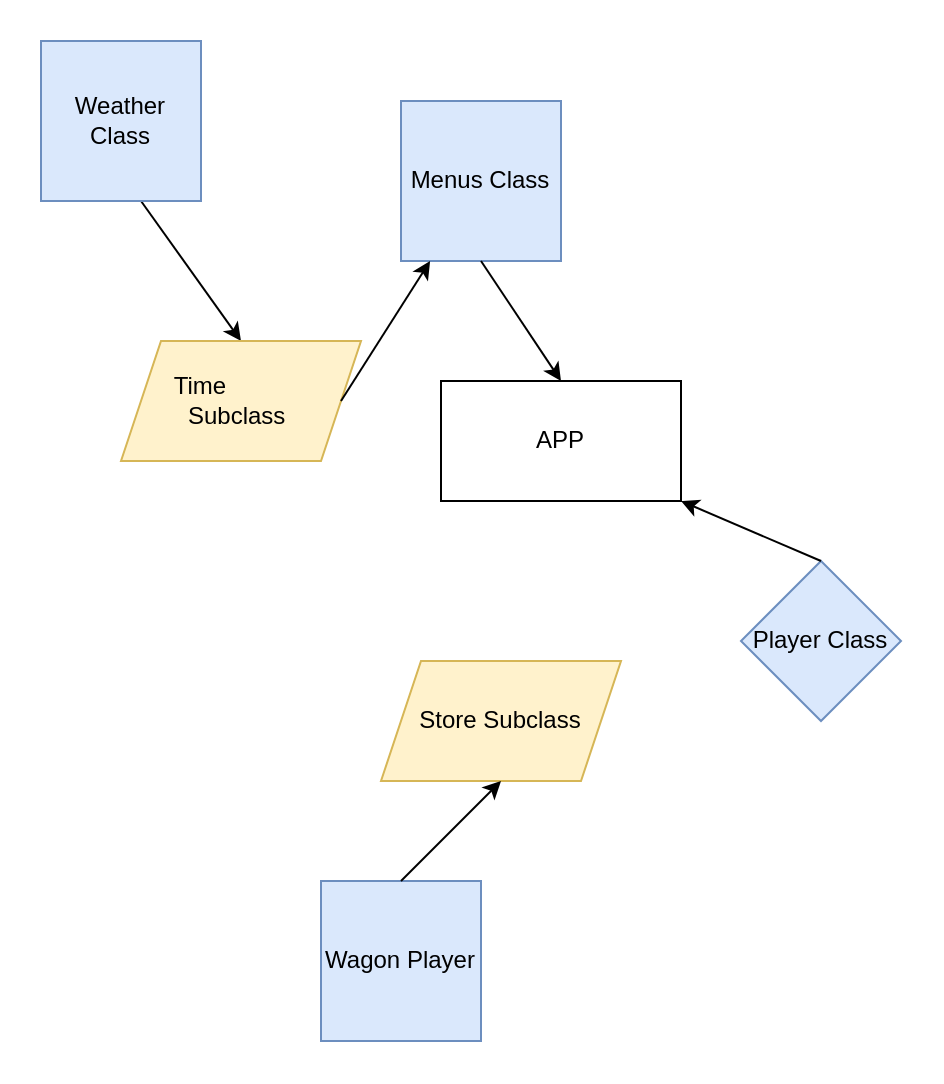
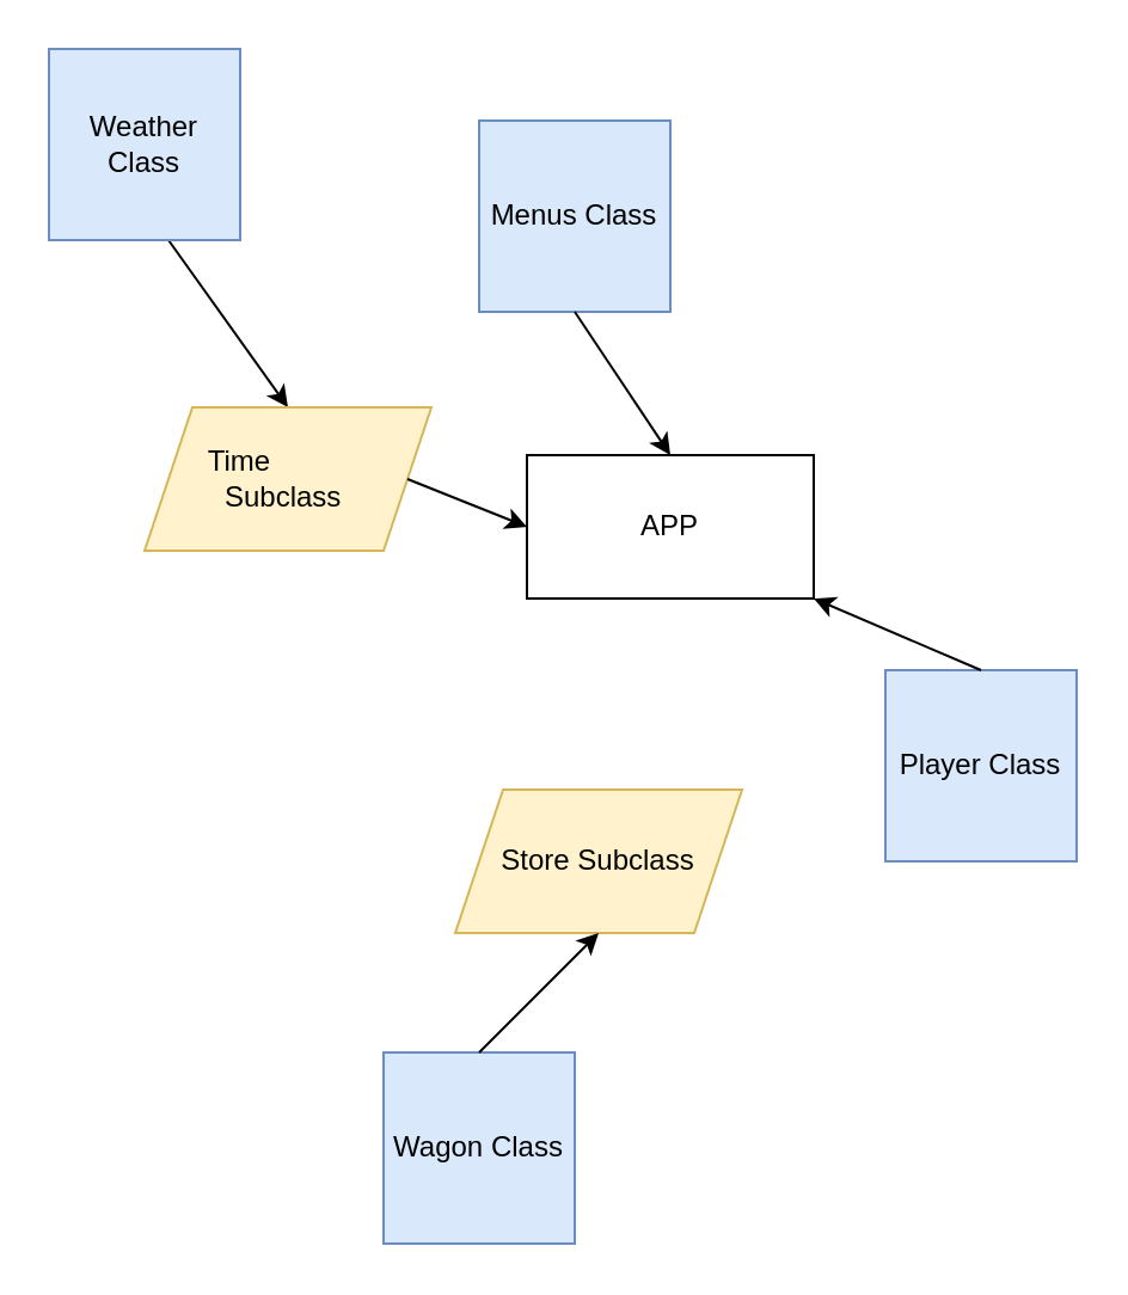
- <mxCell id="7" value="" style="endArrow=classic;html=1;rounded=0;exitX=1;exitY=0.5;exitDx=0;exitDy=0;" parent="1" source="3" target="4" edge="1"><mxGeometry width="50" height="50" relative="1" as="geometry"><mxPoint x="220" y="230" as="sourcePoint" /><mxPoint x="270" y="180" as="targetPoint" /></mxGeometry></mxCell>
+ <mxCell id="7" value="" style="endArrow=classic;html=1;rounded=0;exitX=1;exitY=0.5;exitDx=0;exitDy=0;entryX=0;entryY=0.5;entryDx=0;entryDy=0;" parent="1" source="3" target="6" edge="1"><mxGeometry width="50" height="50" relative="1" as="geometry"><mxPoint x="220" y="230" as="sourcePoint" /><mxPoint x="270" y="180" as="targetPoint" /></mxGeometry></mxCell>
- <mxCell id="10" value="Player Class" style="rhombus;whiteSpace=wrap;html=1;aspect=fixed;fillColor=#dae8fc;strokeColor=#6c8ebf;" parent="1" vertex="1"><mxGeometry x="370" y="280" width="80" height="80" as="geometry" /></mxCell>
+ <mxCell id="10" value="Player Class" style="whiteSpace=wrap;html=1;aspect=fixed;fillColor=#dae8fc;strokeColor=#6c8ebf;" parent="1" vertex="1"><mxGeometry x="370" y="280" width="80" height="80" as="geometry" /></mxCell>
- <mxCell id="9" value="Wagon Player" style="whiteSpace=wrap;html=1;aspect=fixed;fillColor=#dae8fc;strokeColor=#6c8ebf;" parent="1" vertex="1"><mxGeometry x="160" y="440" width="80" height="80" as="geometry" /></mxCell>
+ <mxCell id="9" value="Wagon Class" style="whiteSpace=wrap;html=1;aspect=fixed;fillColor=#dae8fc;strokeColor=#6c8ebf;" parent="1" vertex="1"><mxGeometry x="160" y="440" width="80" height="80" as="geometry" /></mxCell>
